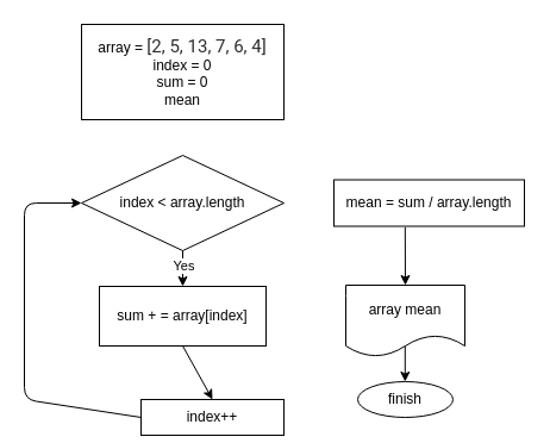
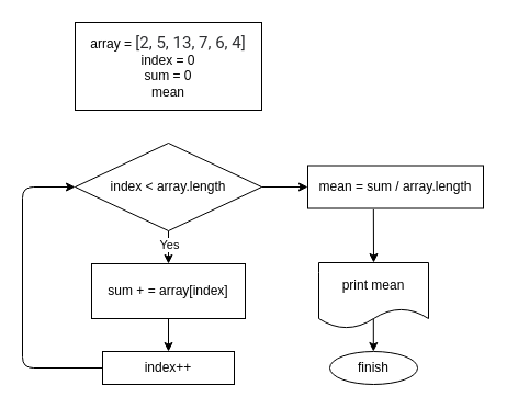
+ <mxCell id="5" style="edgeStyle=none;html=1;exitX=1;exitY=0.5;exitDx=0;exitDy=0;entryX=0;entryY=0.5;entryDx=0;entryDy=0;" parent="1" source="6" target="15" edge="1"><mxGeometry relative="1" as="geometry" /></mxCell>
- <mxCell id="11" value="array mean" style="shape=document;whiteSpace=wrap;html=1;boundedLbl=1;" parent="1" vertex="1"><mxGeometry x="290" y="239" width="100" height="60" as="geometry" /></mxCell>
+ <mxCell id="11" value="print mean" style="shape=document;whiteSpace=wrap;html=1;boundedLbl=1;" parent="1" vertex="1"><mxGeometry x="290" y="239" width="100" height="60" as="geometry" /></mxCell>
- <mxCell id="10" value="index++" style="rounded=0;whiteSpace=wrap;html=1;" parent="1" vertex="1"><mxGeometry x="118" y="335" width="120" height="30" as="geometry" /></mxCell>
+ <mxCell id="10" value="index++" style="rounded=0;whiteSpace=wrap;html=1;" parent="1" vertex="1"><mxGeometry x="93" y="320" width="120" height="30" as="geometry" /></mxCell>
